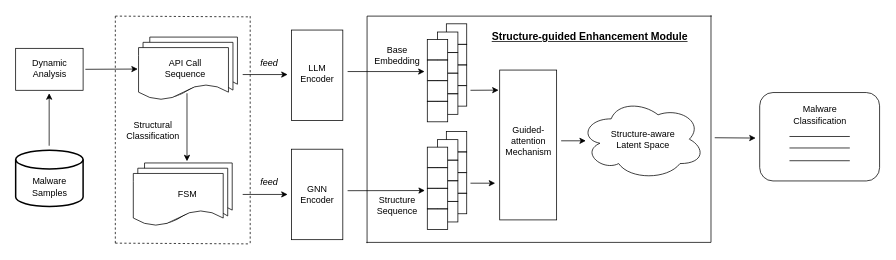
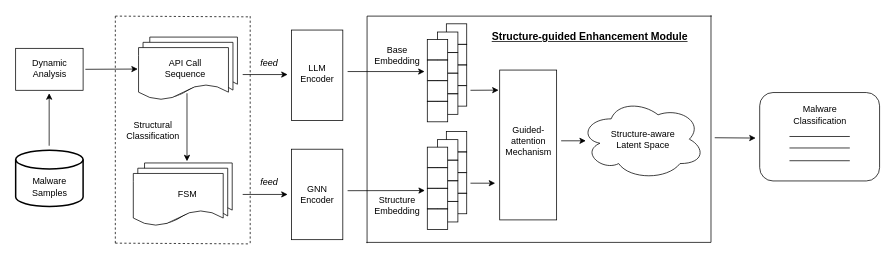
- <mxCell id="41" value="Structure&lt;div&gt;Sequence&lt;/div&gt;" style="text;html=1;align=center;verticalAlign=middle;resizable=0;points=[];autosize=1;strokeColor=none;fillColor=none;container=0;" parent="1" vertex="1"><mxGeometry x="489.368" y="253.998" width="80" height="40" as="geometry" /></mxCell>
+ <mxCell id="41" value="Structure&lt;div&gt;Embedding&lt;/div&gt;" style="text;html=1;align=center;verticalAlign=middle;resizable=0;points=[];autosize=1;strokeColor=none;fillColor=none;container=0;" parent="1" vertex="1"><mxGeometry x="489.368" y="253.998" width="80" height="40" as="geometry" /></mxCell>
